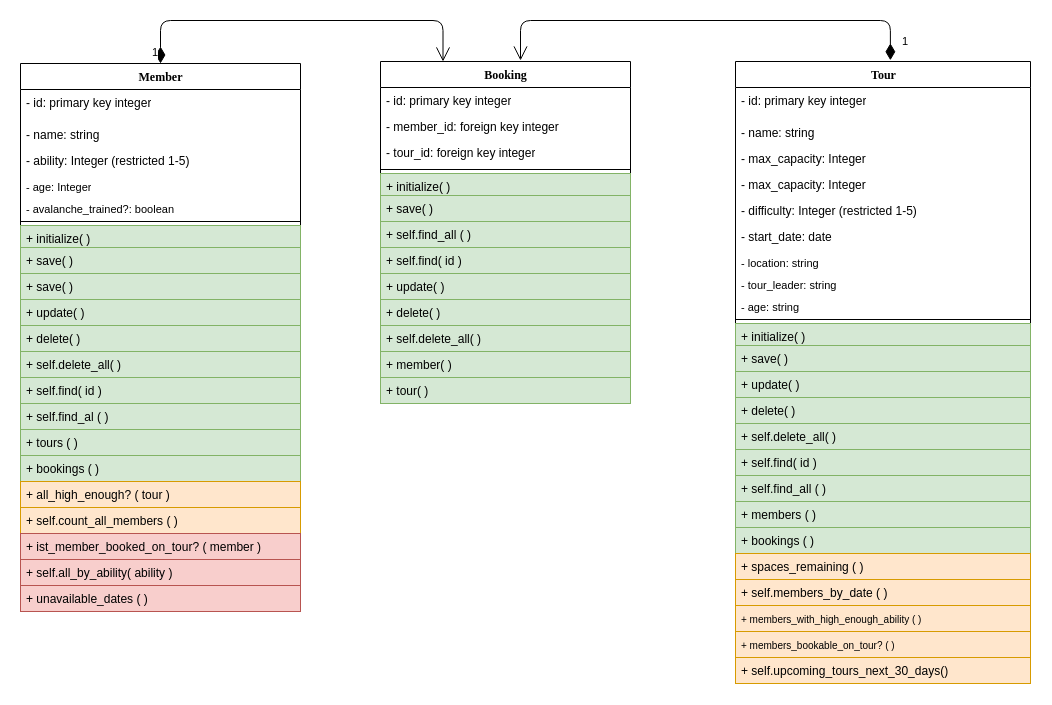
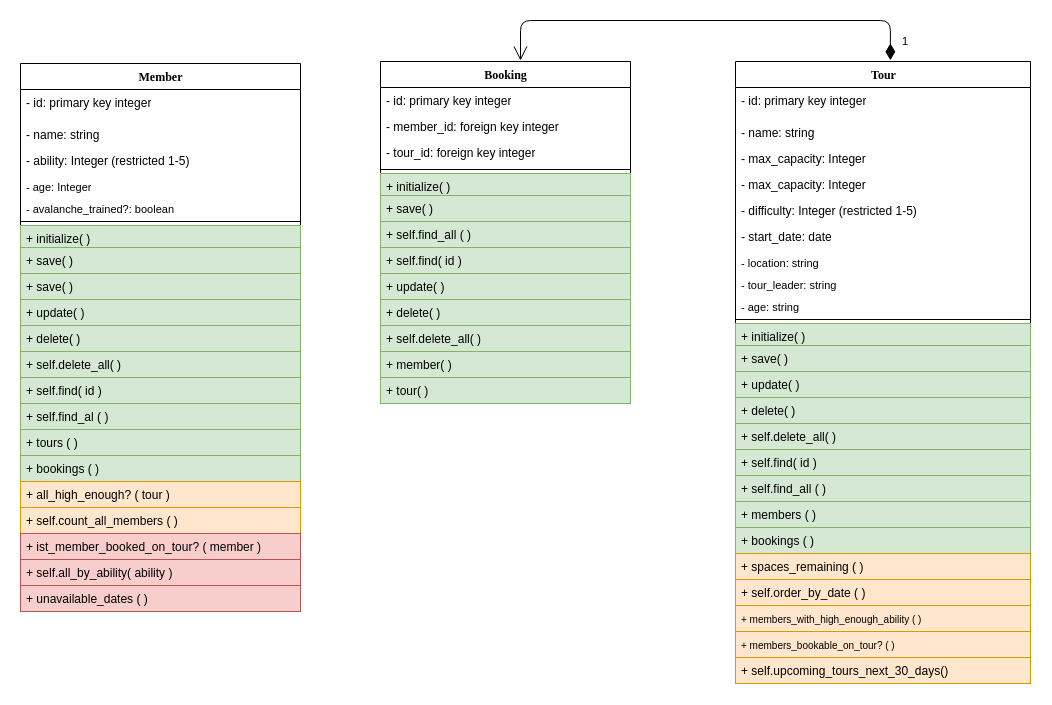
- <mxCell id="63" value="1" style="endArrow=open;html=1;endSize=12;startArrow=diamondThin;startSize=14;startFill=1;edgeStyle=orthogonalEdgeStyle;align=left;verticalAlign=bottom;exitX=0.5;exitY=0;exitDx=0;exitDy=0;entryX=0.25;entryY=0;entryDx=0;entryDy=0;" edge="1" parent="1" source="2" target="24"><mxGeometry x="-0.989" y="10" relative="1" as="geometry"><mxPoint x="220" y="10" as="sourcePoint" /><mxPoint x="442" y="50" as="targetPoint" /><Array as="points"><mxPoint x="160" y="20" /><mxPoint x="442" y="20" /></Array><mxPoint as="offset" /></mxGeometry></mxCell>
- <mxCell id="59" value="+ self.members_by_date ( )&lt;br&gt;" style="text;html=1;strokeColor=#d79b00;fillColor=#ffe6cc;align=left;verticalAlign=top;spacingLeft=4;spacingRight=4;whiteSpace=wrap;overflow=hidden;rotatable=0;points=[[0,0.5],[1,0.5]];portConstraint=eastwest;" parent="38" vertex="1"><mxGeometry y="518" width="295" height="26" as="geometry" /></mxCell>
+ <mxCell id="59" value="+ self.order_by_date ( )&lt;br&gt;" style="text;html=1;strokeColor=#d79b00;fillColor=#ffe6cc;align=left;verticalAlign=top;spacingLeft=4;spacingRight=4;whiteSpace=wrap;overflow=hidden;rotatable=0;points=[[0,0.5],[1,0.5]];portConstraint=eastwest;" parent="38" vertex="1"><mxGeometry y="518" width="295" height="26" as="geometry" /></mxCell>
